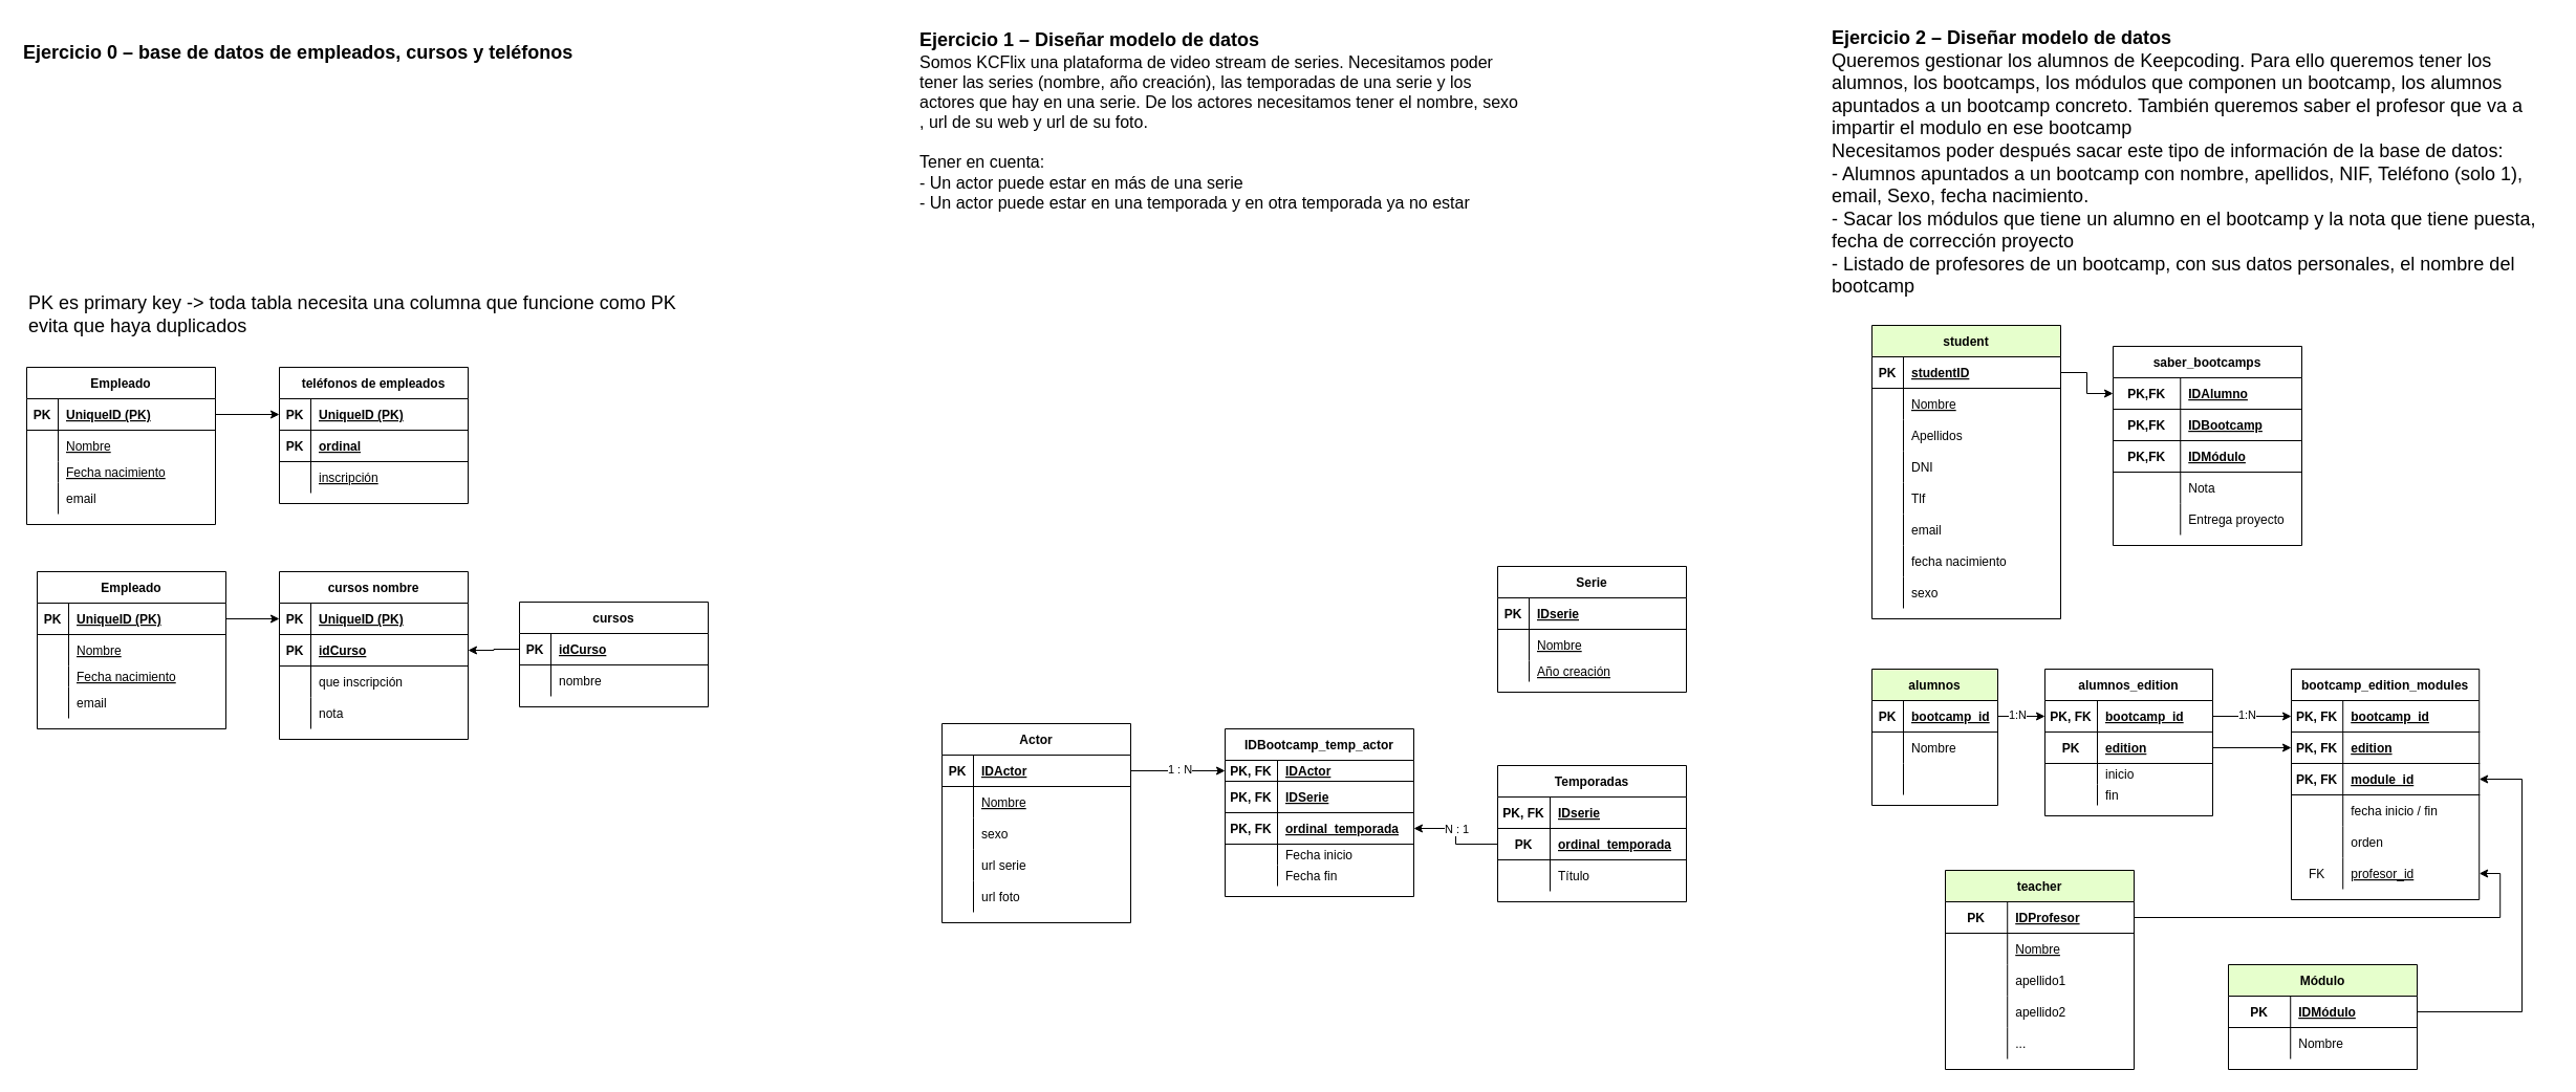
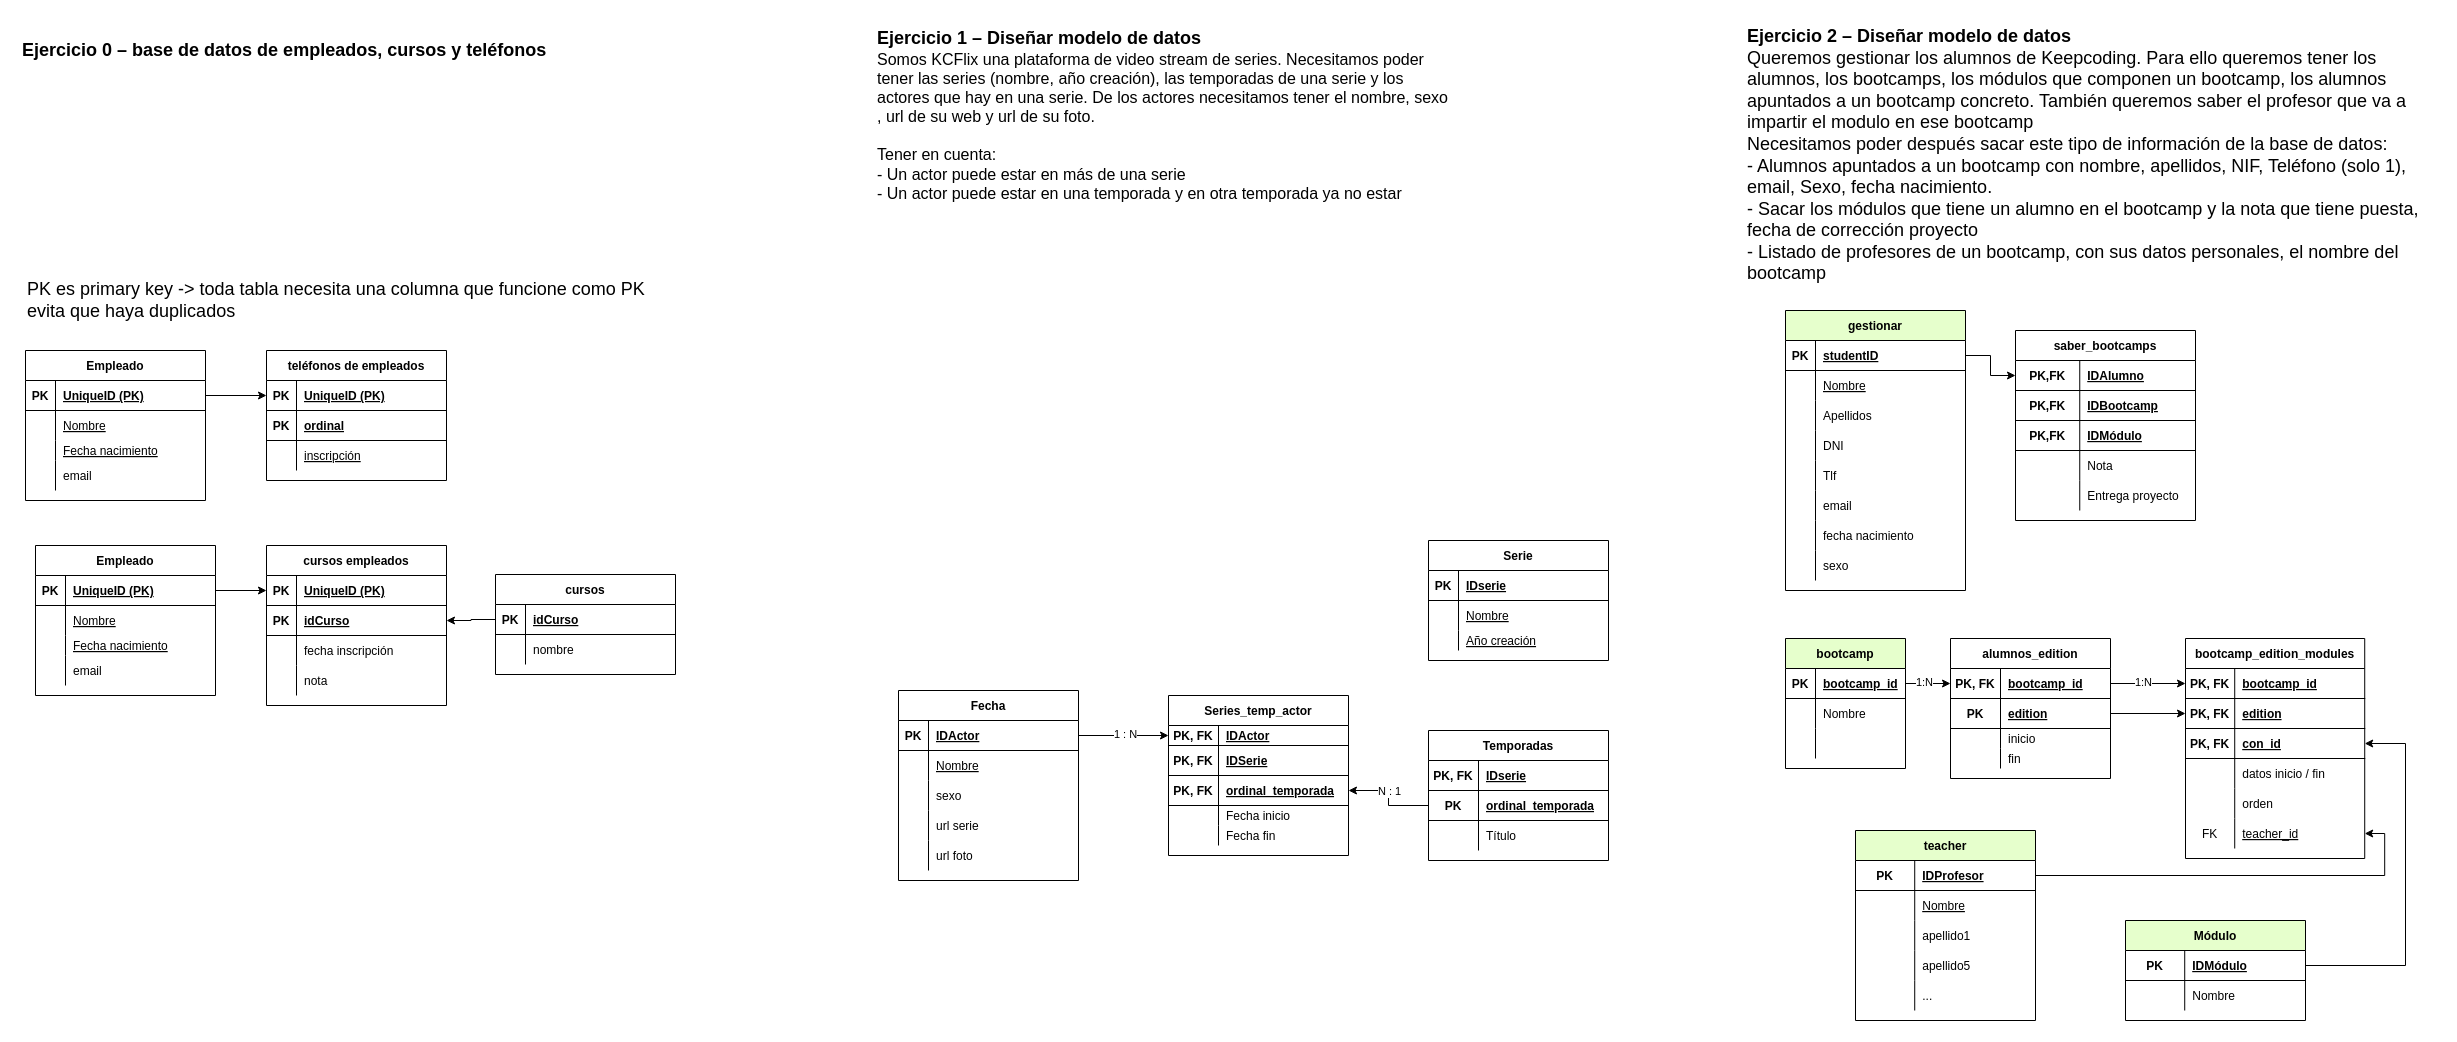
- <mxCell id="72" value="student" style="shape=table;startSize=30;container=1;collapsible=1;childLayout=tableLayout;fixedRows=1;rowLines=0;fontStyle=1;align=center;resizeLast=1;fillColor=#E6FFCC;" vertex="1" parent="1"><mxGeometry x="1785" y="310" width="180" height="280" as="geometry" /></mxCell>
+ <mxCell id="72" value="gestionar" style="shape=table;startSize=30;container=1;collapsible=1;childLayout=tableLayout;fixedRows=1;rowLines=0;fontStyle=1;align=center;resizeLast=1;fillColor=#E6FFCC;" vertex="1" parent="1"><mxGeometry x="1785" y="310" width="180" height="280" as="geometry" /></mxCell>
- <mxCell id="211" value="cursos nombre" style="shape=table;startSize=30;container=1;collapsible=1;childLayout=tableLayout;fixedRows=1;rowLines=0;fontStyle=1;align=center;resizeLast=1;" vertex="1" parent="1"><mxGeometry x="266" y="545" width="180" height="160" as="geometry" /></mxCell>
+ <mxCell id="211" value="cursos empleados" style="shape=table;startSize=30;container=1;collapsible=1;childLayout=tableLayout;fixedRows=1;rowLines=0;fontStyle=1;align=center;resizeLast=1;" vertex="1" parent="1"><mxGeometry x="266" y="545" width="180" height="160" as="geometry" /></mxCell>
- <mxCell id="220" value="que inscripción" style="shape=partialRectangle;connectable=0;fillColor=none;top=0;left=0;bottom=0;right=0;align=left;spacingLeft=6;overflow=hidden;fontStyle=0" vertex="1" parent="218"><mxGeometry x="30" width="150" height="30" as="geometry"><mxRectangle width="150" height="30" as="alternateBounds" /></mxGeometry></mxCell>
+ <mxCell id="220" value="fecha inscripción" style="shape=partialRectangle;connectable=0;fillColor=none;top=0;left=0;bottom=0;right=0;align=left;spacingLeft=6;overflow=hidden;fontStyle=0" vertex="1" parent="218"><mxGeometry x="30" width="150" height="30" as="geometry"><mxRectangle width="150" height="30" as="alternateBounds" /></mxGeometry></mxCell>
- <mxCell id="97" value="alumnos" style="shape=table;startSize=30;container=1;collapsible=1;childLayout=tableLayout;fixedRows=1;rowLines=0;fontStyle=1;align=center;resizeLast=1;fillColor=#E6FFCC;" vertex="1" parent="1"><mxGeometry x="1785" y="638" width="120" height="130" as="geometry" /></mxCell>
+ <mxCell id="97" value="bootcamp" style="shape=table;startSize=30;container=1;collapsible=1;childLayout=tableLayout;fixedRows=1;rowLines=0;fontStyle=1;align=center;resizeLast=1;fillColor=#E6FFCC;" vertex="1" parent="1"><mxGeometry x="1785" y="638" width="120" height="130" as="geometry" /></mxCell>
- <mxCell id="16" value="Actor" style="shape=table;startSize=30;container=1;collapsible=1;childLayout=tableLayout;fixedRows=1;rowLines=0;fontStyle=1;align=center;resizeLast=1;" vertex="1" parent="1"><mxGeometry x="898" y="690" width="180" height="190" as="geometry" /></mxCell>
+ <mxCell id="16" value="Fecha" style="shape=table;startSize=30;container=1;collapsible=1;childLayout=tableLayout;fixedRows=1;rowLines=0;fontStyle=1;align=center;resizeLast=1;" vertex="1" parent="1"><mxGeometry x="898" y="690" width="180" height="190" as="geometry" /></mxCell>
- <mxCell id="32" value="IDBootcamp_temp_actor" style="shape=table;startSize=30;container=1;collapsible=1;childLayout=tableLayout;fixedRows=1;rowLines=0;fontStyle=1;align=center;resizeLast=1;" vertex="1" parent="1"><mxGeometry x="1168" y="695" width="180" height="160" as="geometry" /></mxCell>
+ <mxCell id="32" value="Series_temp_actor" style="shape=table;startSize=30;container=1;collapsible=1;childLayout=tableLayout;fixedRows=1;rowLines=0;fontStyle=1;align=center;resizeLast=1;" vertex="1" parent="1"><mxGeometry x="1168" y="695" width="180" height="160" as="geometry" /></mxCell>
- <mxCell id="168" value="module_id" style="shape=partialRectangle;connectable=0;fillColor=none;top=0;left=0;bottom=0;right=0;align=left;spacingLeft=6;fontStyle=5;overflow=hidden;" vertex="1" parent="166"><mxGeometry x="49.22" width="130" height="30" as="geometry"><mxRectangle width="130" height="30" as="alternateBounds" /></mxGeometry></mxCell>
+ <mxCell id="168" value="con_id" style="shape=partialRectangle;connectable=0;fillColor=none;top=0;left=0;bottom=0;right=0;align=left;spacingLeft=6;fontStyle=5;overflow=hidden;" vertex="1" parent="166"><mxGeometry x="49.22" width="130" height="30" as="geometry"><mxRectangle width="130" height="30" as="alternateBounds" /></mxGeometry></mxCell>
- <mxCell id="171" value="fecha inicio / fin" style="shape=partialRectangle;connectable=0;fillColor=none;top=0;left=0;bottom=0;right=0;align=left;spacingLeft=6;overflow=hidden;fontStyle=0" vertex="1" parent="169"><mxGeometry x="49.22" width="130" height="30" as="geometry"><mxRectangle width="130" height="30" as="alternateBounds" /></mxGeometry></mxCell>
+ <mxCell id="171" value="datos inicio / fin" style="shape=partialRectangle;connectable=0;fillColor=none;top=0;left=0;bottom=0;right=0;align=left;spacingLeft=6;overflow=hidden;fontStyle=0" vertex="1" parent="169"><mxGeometry x="49.22" width="130" height="30" as="geometry"><mxRectangle width="130" height="30" as="alternateBounds" /></mxGeometry></mxCell>
- <mxCell id="177" value="profesor_id" style="shape=partialRectangle;connectable=0;fillColor=none;top=0;left=0;bottom=0;right=0;align=left;spacingLeft=6;overflow=hidden;fontStyle=4" vertex="1" parent="175"><mxGeometry x="49.22" width="130" height="30" as="geometry"><mxRectangle width="130" height="30" as="alternateBounds" /></mxGeometry></mxCell>
+ <mxCell id="177" value="teacher_id" style="shape=partialRectangle;connectable=0;fillColor=none;top=0;left=0;bottom=0;right=0;align=left;spacingLeft=6;overflow=hidden;fontStyle=4" vertex="1" parent="175"><mxGeometry x="49.22" width="130" height="30" as="geometry"><mxRectangle width="130" height="30" as="alternateBounds" /></mxGeometry></mxCell>
- <mxCell id="126" value="apellido2" style="shape=partialRectangle;connectable=0;fillColor=none;top=0;left=0;bottom=0;right=0;align=left;spacingLeft=6;overflow=hidden;" vertex="1" parent="124"><mxGeometry x="59.22" width="120.78" height="30" as="geometry"><mxRectangle width="120.78" height="30" as="alternateBounds" /></mxGeometry></mxCell>
+ <mxCell id="126" value="apellido5" style="shape=partialRectangle;connectable=0;fillColor=none;top=0;left=0;bottom=0;right=0;align=left;spacingLeft=6;overflow=hidden;" vertex="1" parent="124"><mxGeometry x="59.22" width="120.78" height="30" as="geometry"><mxRectangle width="120.78" height="30" as="alternateBounds" /></mxGeometry></mxCell>
